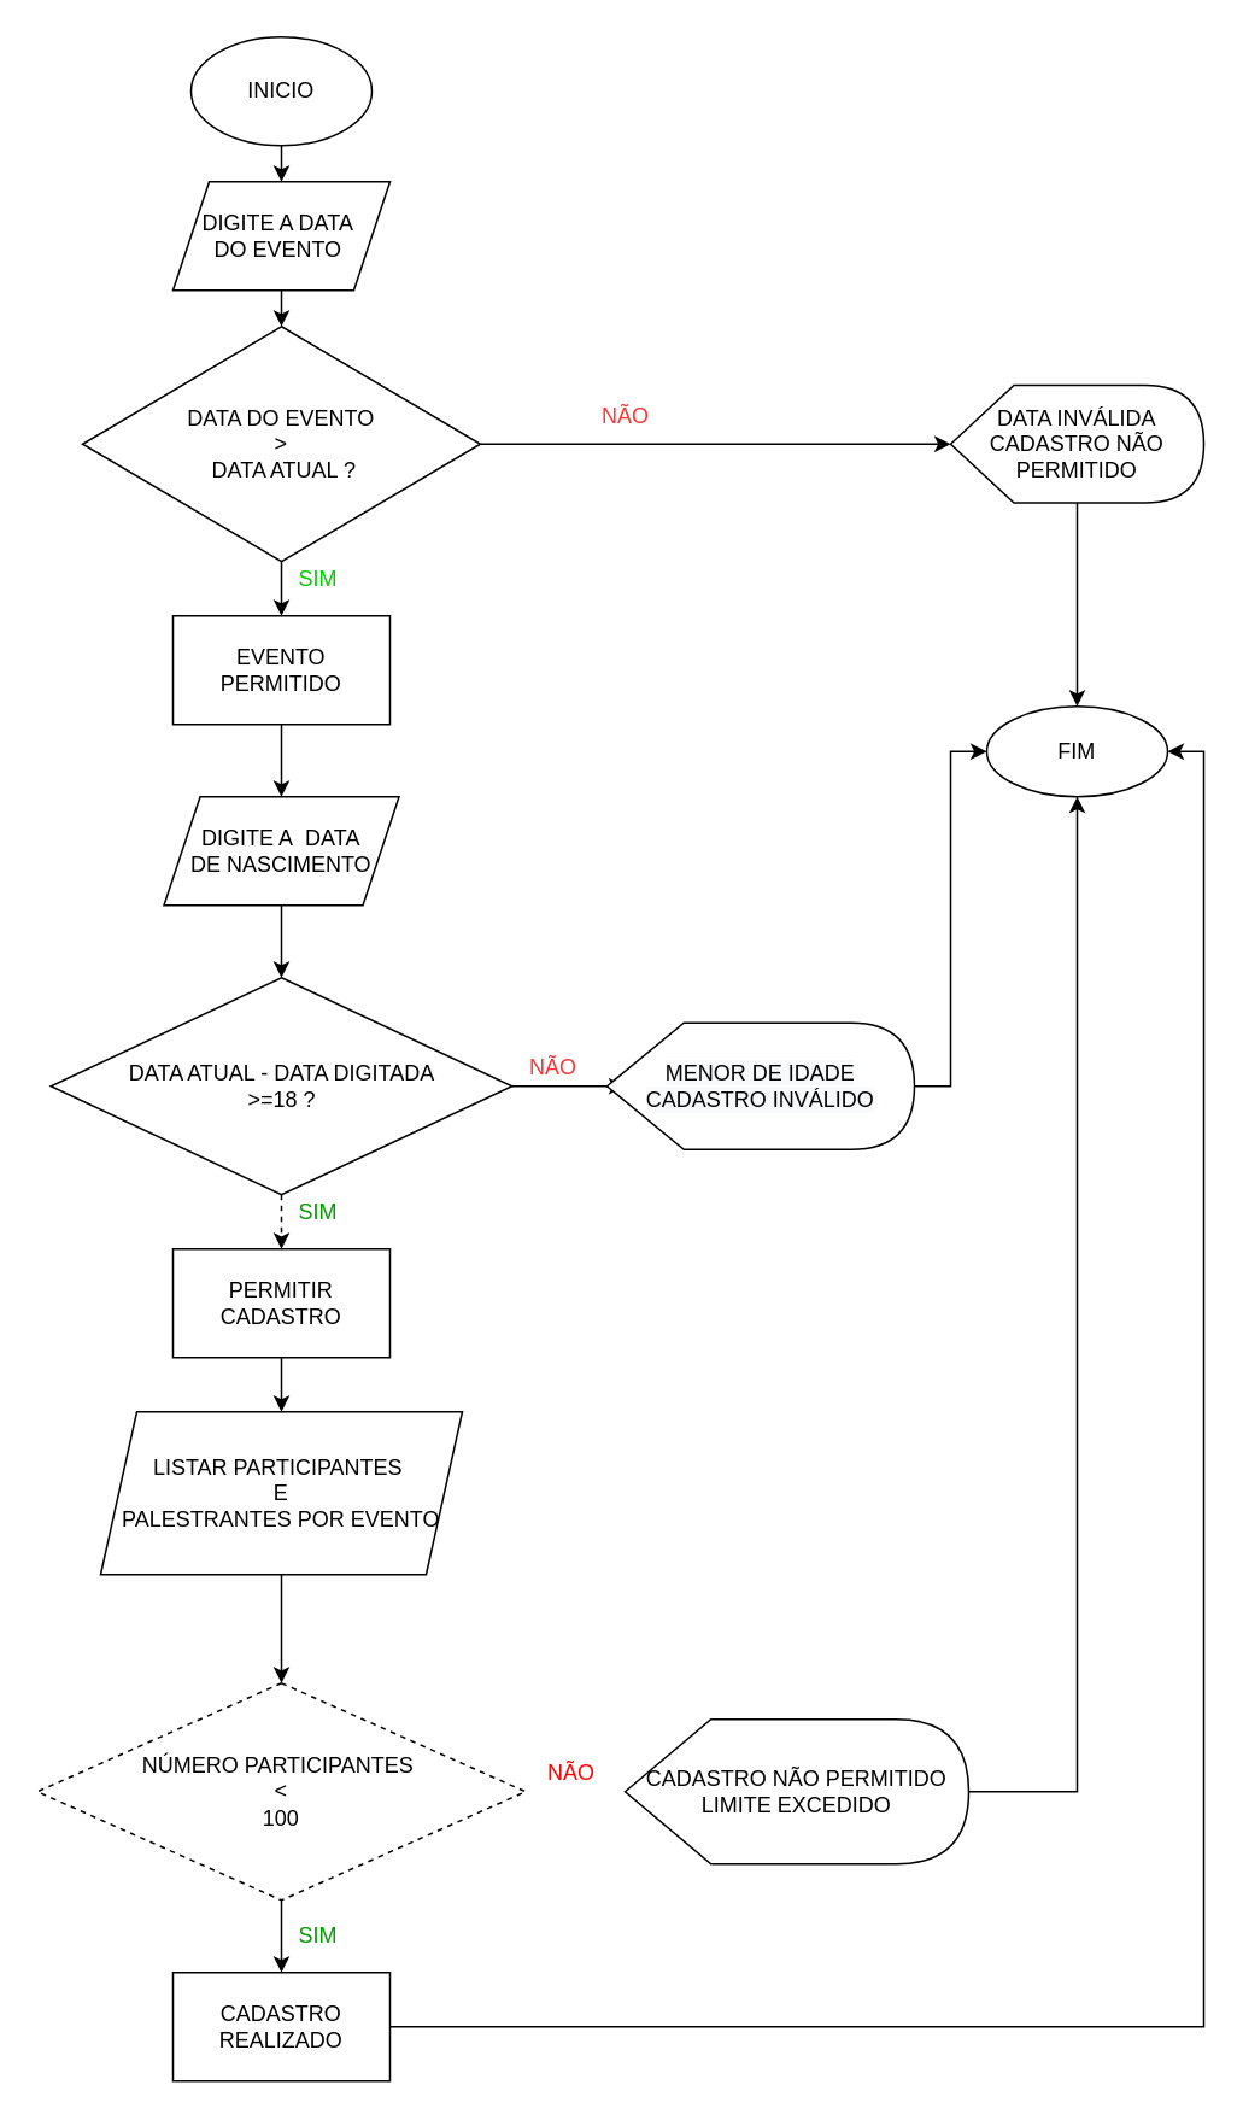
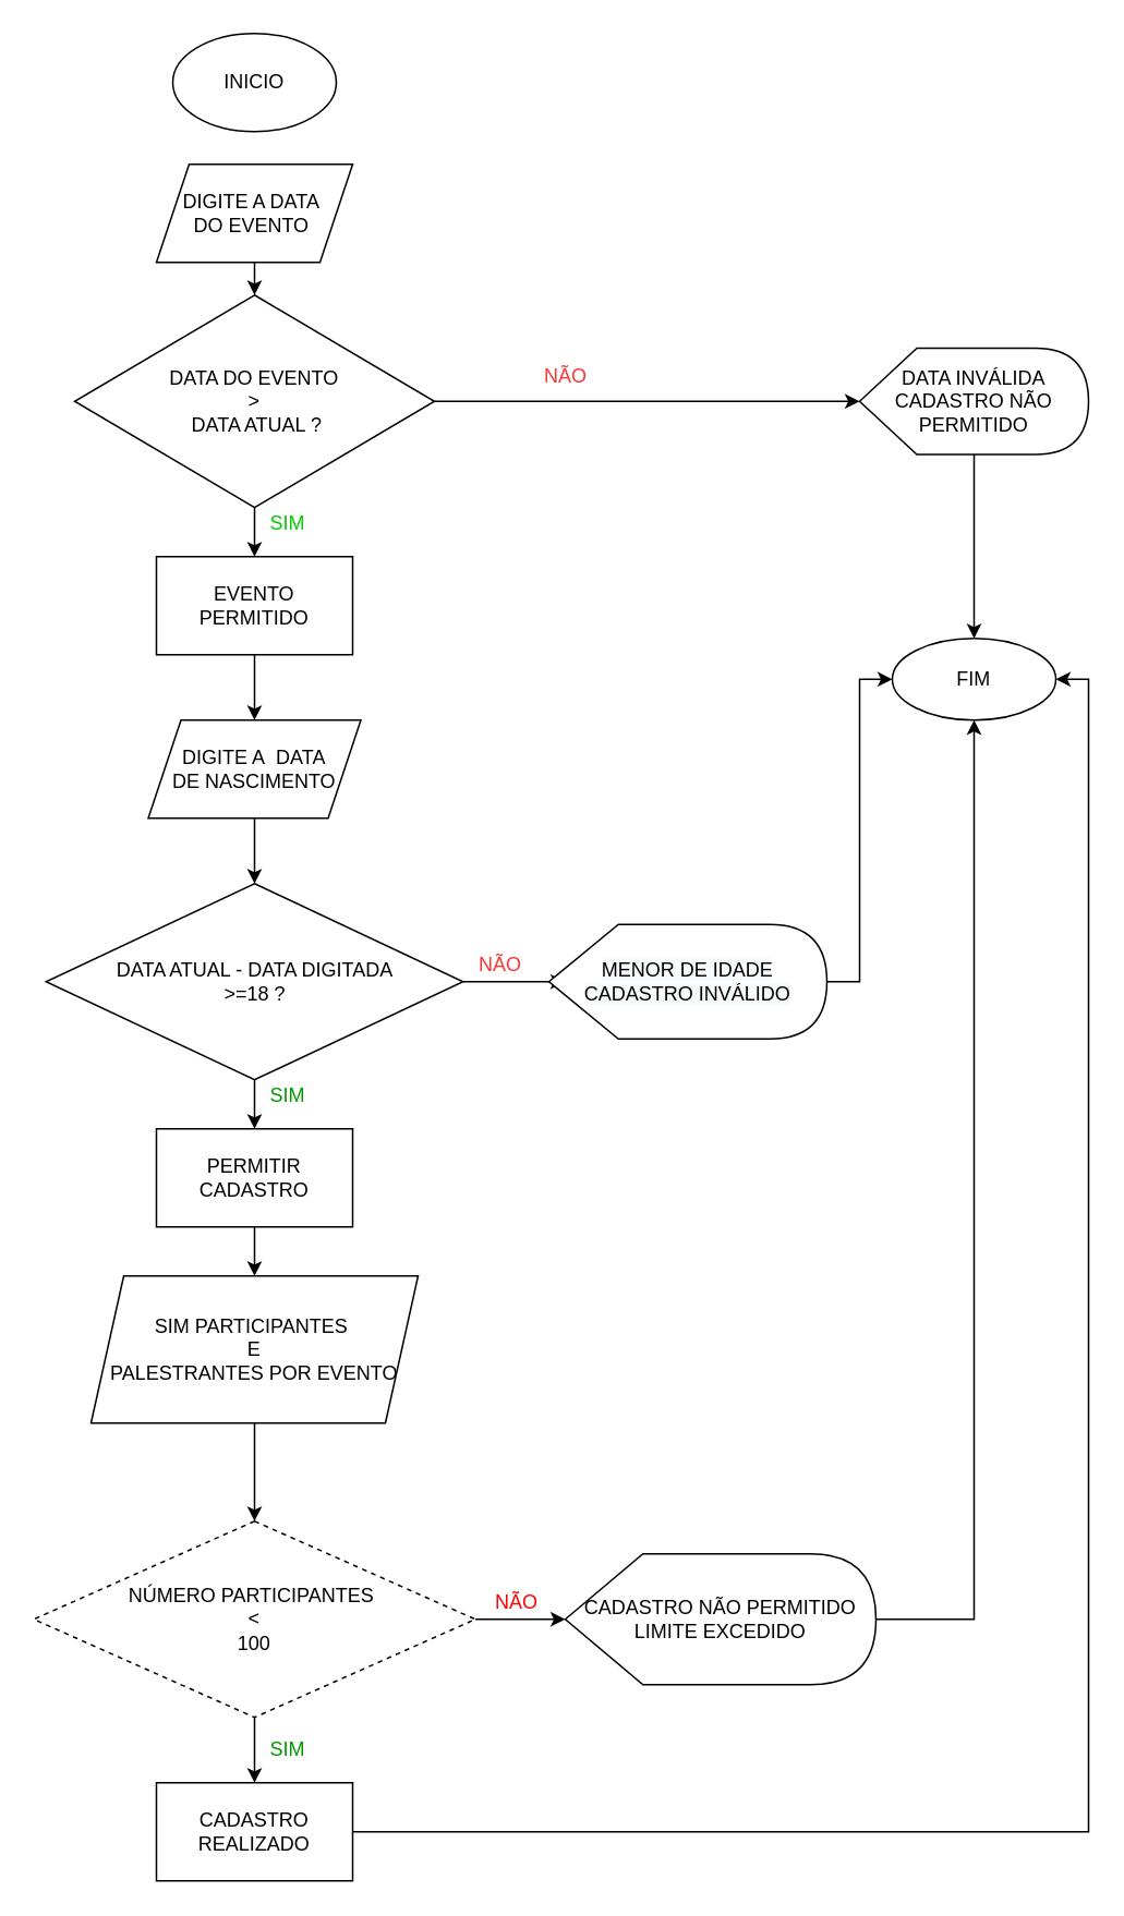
- <mxCell id="2" style="edgeStyle=orthogonalEdgeStyle;rounded=0;orthogonalLoop=1;jettySize=auto;html=1;exitX=0.5;exitY=1;exitDx=0;exitDy=0;entryX=0.5;entryY=0;entryDx=0;entryDy=0;" edge="1" parent="1" source="3" target="23"><mxGeometry relative="1" as="geometry" /></mxCell>
- <mxCell id="14" style="edgeStyle=orthogonalEdgeStyle;rounded=0;orthogonalLoop=1;jettySize=auto;html=1;exitX=0.5;exitY=1;exitDx=0;exitDy=0;entryX=0.5;entryY=0;entryDx=0;entryDy=0;dashed=1;" edge="1" parent="1" source="15" target="25"><mxGeometry relative="1" as="geometry" /></mxCell>
+ <mxCell id="14" style="edgeStyle=orthogonalEdgeStyle;rounded=0;orthogonalLoop=1;jettySize=auto;html=1;exitX=0.5;exitY=1;exitDx=0;exitDy=0;entryX=0.5;entryY=0;entryDx=0;entryDy=0;" edge="1" parent="1" source="15" target="25"><mxGeometry relative="1" as="geometry" /></mxCell>
- <mxCell id="18" value="&lt;span&gt;LISTAR PARTICIPANTES&amp;nbsp;&lt;/span&gt;&lt;br&gt;&lt;span&gt;E&lt;/span&gt;&lt;br&gt;&lt;span&gt;PALESTRANTES POR EVENTO&lt;/span&gt;" style="shape=parallelogram;perimeter=parallelogramPerimeter;whiteSpace=wrap;html=1;fixedSize=1;" vertex="1" parent="1"><mxGeometry x="55" y="780" width="200" height="90" as="geometry" /></mxCell>
+ <mxCell id="18" value="&lt;span&gt;SIM PARTICIPANTES&amp;nbsp;&lt;/span&gt;&lt;br&gt;&lt;span&gt;E&lt;/span&gt;&lt;br&gt;&lt;span&gt;PALESTRANTES POR EVENTO&lt;/span&gt;" style="shape=parallelogram;perimeter=parallelogramPerimeter;whiteSpace=wrap;html=1;fixedSize=1;" vertex="1" parent="1"><mxGeometry x="55" y="780" width="200" height="90" as="geometry" /></mxCell>
+ <mxCell id="19" style="edgeStyle=orthogonalEdgeStyle;rounded=0;orthogonalLoop=1;jettySize=auto;html=1;exitX=1;exitY=0.5;exitDx=0;exitDy=0;entryX=0;entryY=0.5;entryDx=0;entryDy=0;entryPerimeter=0;" edge="1" parent="1" source="21" target="31"><mxGeometry relative="1" as="geometry" /></mxCell>
